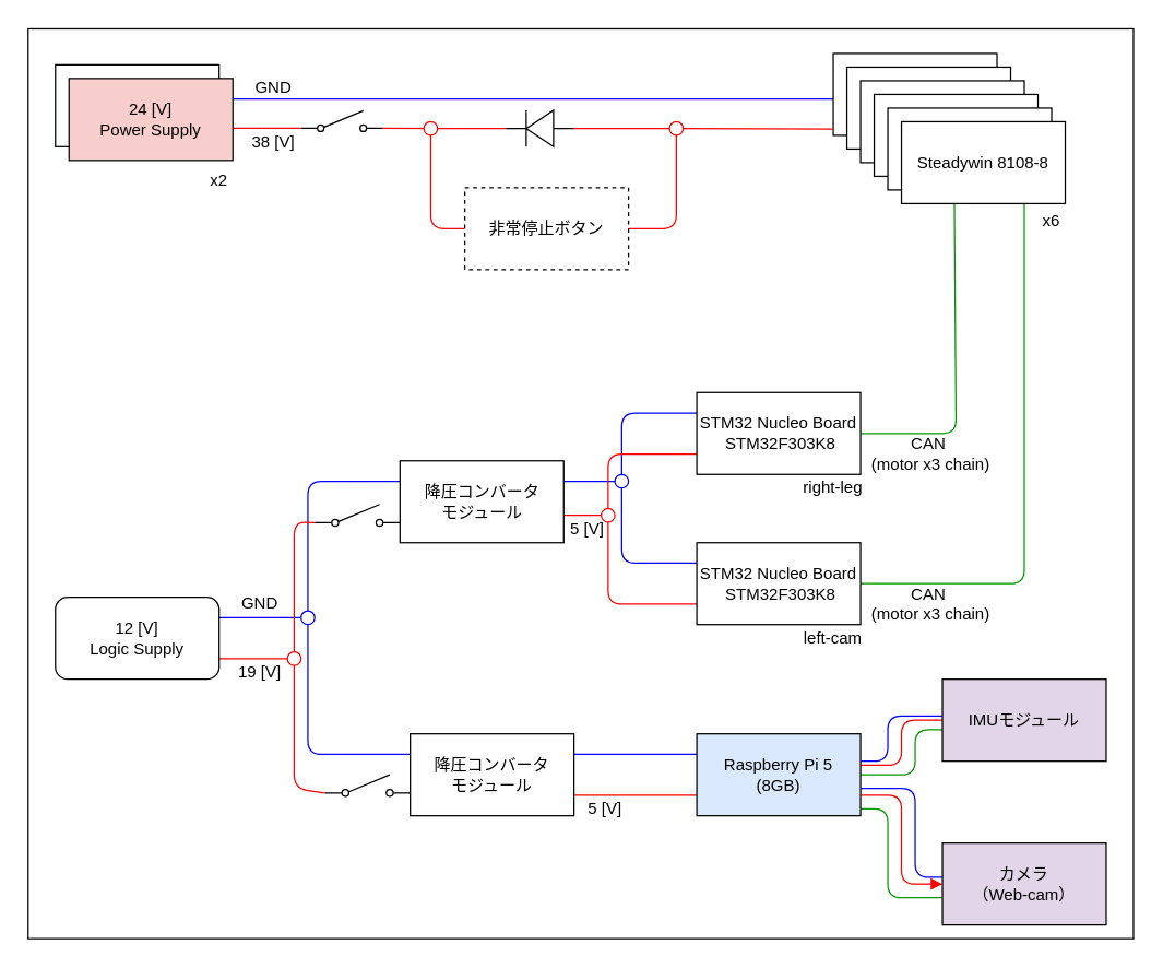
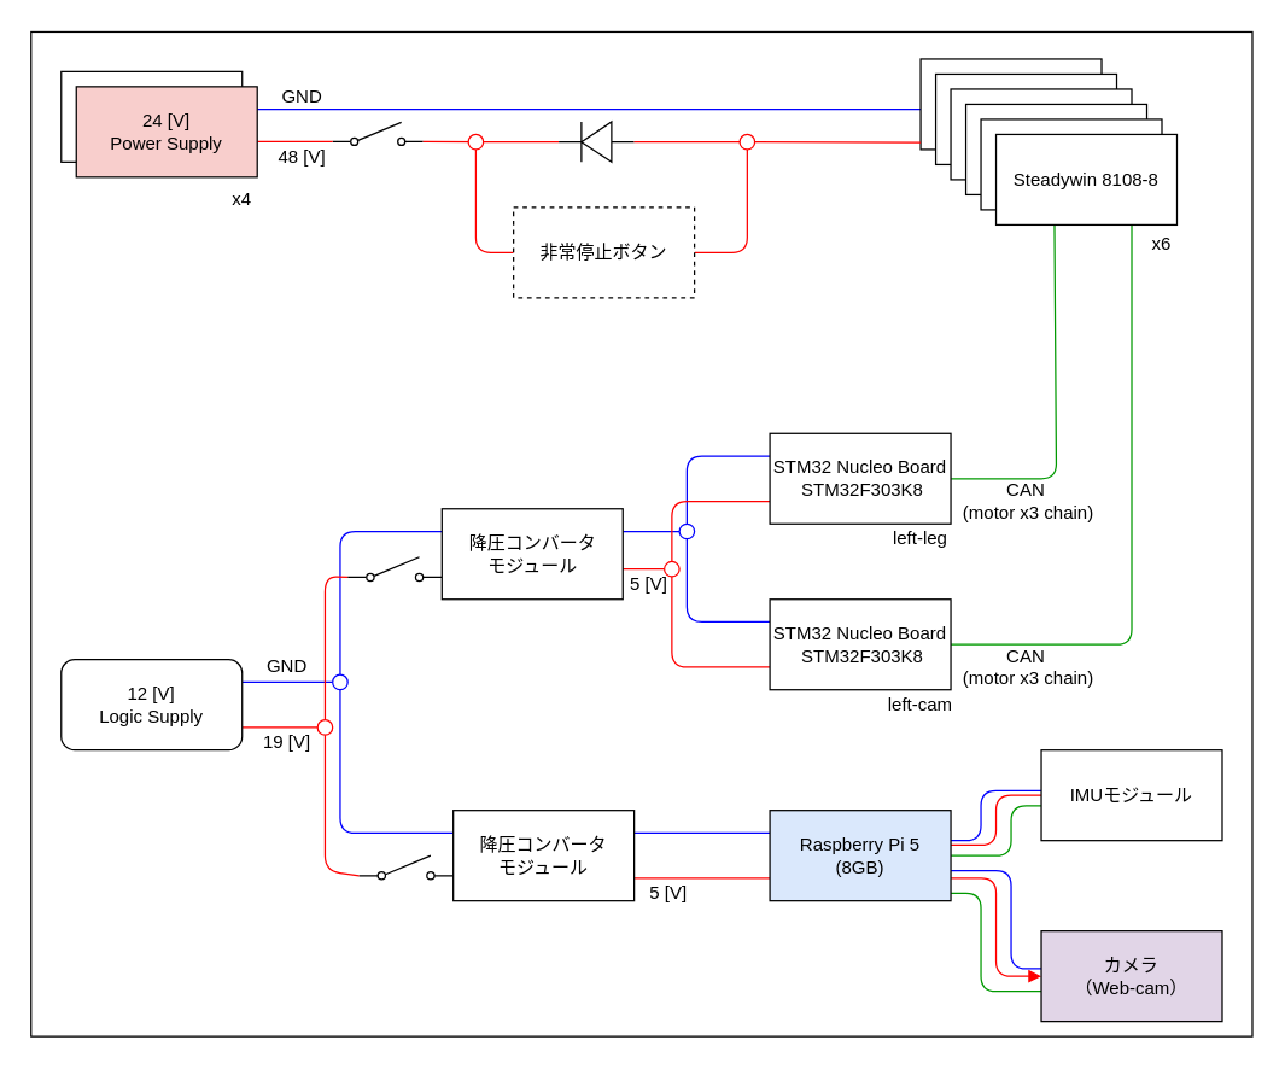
- <mxCell id="4" value="38 [V]" style="text;html=1;strokeColor=none;fillColor=none;align=center;verticalAlign=middle;whiteSpace=wrap;rounded=0;labelBackgroundColor=none;fontColor=#000000;" parent="1" vertex="1"><mxGeometry x="170" y="88.67" width="60" height="30" as="geometry" /></mxCell>
+ <mxCell id="4" value="48 [V]" style="text;html=1;strokeColor=none;fillColor=none;align=center;verticalAlign=middle;whiteSpace=wrap;rounded=0;labelBackgroundColor=none;fontColor=#000000;" parent="1" vertex="1"><mxGeometry x="170" y="88.67" width="60" height="30" as="geometry" /></mxCell>
- <mxCell id="68" value="x2" style="text;html=1;strokeColor=none;fillColor=none;align=center;verticalAlign=middle;whiteSpace=wrap;rounded=0;labelBackgroundColor=none;fontColor=#000000;" vertex="1" parent="1"><mxGeometry x="130" y="117" width="60" height="30" as="geometry" /></mxCell>
+ <mxCell id="68" value="x4" style="text;html=1;strokeColor=none;fillColor=none;align=center;verticalAlign=middle;whiteSpace=wrap;rounded=0;labelBackgroundColor=none;fontColor=#000000;" vertex="1" parent="1"><mxGeometry x="130" y="117" width="60" height="30" as="geometry" /></mxCell>
- <mxCell id="70" value="right-leg" style="text;html=1;strokeColor=none;fillColor=none;align=center;verticalAlign=middle;whiteSpace=wrap;rounded=0;labelBackgroundColor=none;fontColor=#000000;" vertex="1" parent="1"><mxGeometry x="580" y="342" width="60" height="30" as="geometry" /></mxCell>
+ <mxCell id="70" value="left-leg" style="text;html=1;strokeColor=none;fillColor=none;align=center;verticalAlign=middle;whiteSpace=wrap;rounded=0;labelBackgroundColor=none;fontColor=#000000;" vertex="1" parent="1"><mxGeometry x="580" y="342" width="60" height="30" as="geometry" /></mxCell>
- <mxCell id="63" value="IMUモジュール" style="rounded=0;whiteSpace=wrap;html=1;labelBackgroundColor=none;fontColor=#000000;fillColor=#e1d5e7;strokeColor=#000000;" parent="1" vertex="1"><mxGeometry x="690" y="497" width="120" height="60" as="geometry" /></mxCell>
+ <mxCell id="63" value="IMUモジュール" style="rounded=0;whiteSpace=wrap;html=1;labelBackgroundColor=none;fontColor=#000000;fillColor=#FFFFFF;strokeColor=#000000;" parent="1" vertex="1"><mxGeometry x="690" y="497" width="120" height="60" as="geometry" /></mxCell>
